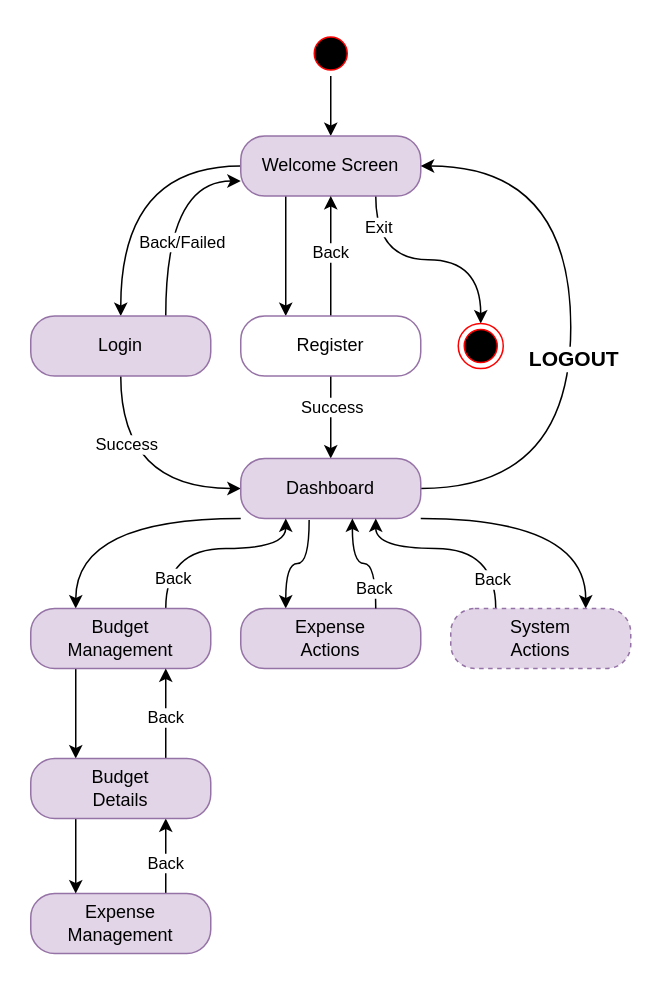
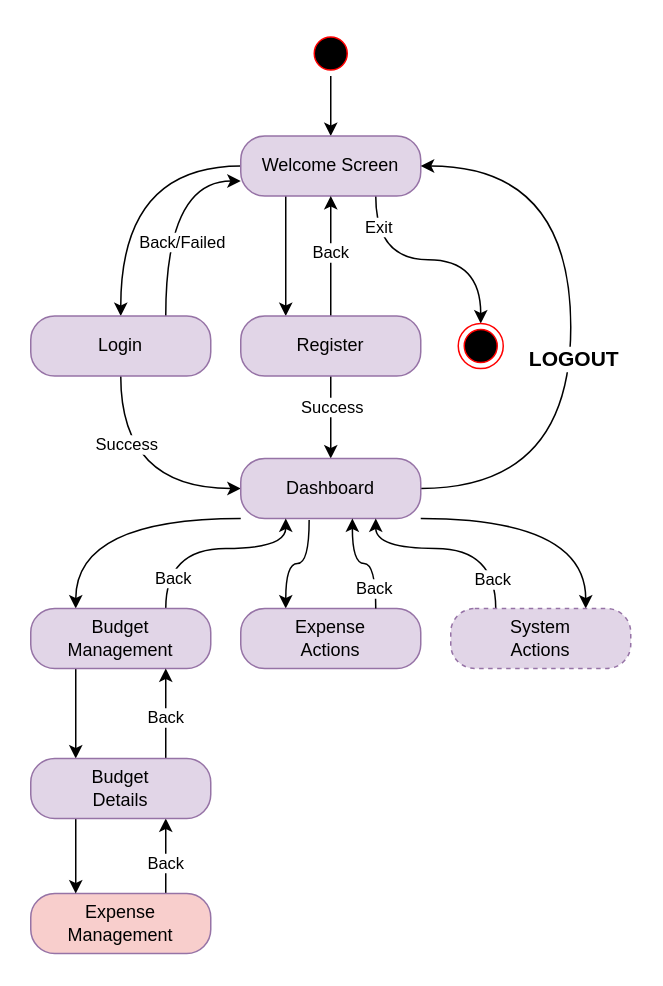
- <mxCell id="13" value="Register" style="rounded=1;whiteSpace=wrap;html=1;arcSize=40;fillColor=#ffffff;strokeColor=#9673a6;" vertex="1" parent="1"><mxGeometry x="160" y="210" width="120" height="40" as="geometry" /></mxCell>
+ <mxCell id="13" value="Register" style="rounded=1;whiteSpace=wrap;html=1;arcSize=40;fillColor=#e1d5e7;strokeColor=#9673a6;" vertex="1" parent="1"><mxGeometry x="160" y="210" width="120" height="40" as="geometry" /></mxCell>
- <mxCell id="38" value="&lt;div&gt;Expense&lt;/div&gt;&lt;div&gt;Management&lt;/div&gt;" style="rounded=1;whiteSpace=wrap;html=1;arcSize=40;fillColor=#e1d5e7;strokeColor=#9673a6;" vertex="1" parent="1"><mxGeometry x="20" y="595" width="120" height="40" as="geometry" /></mxCell>
+ <mxCell id="38" value="&lt;div&gt;Expense&lt;/div&gt;&lt;div&gt;Management&lt;/div&gt;" style="rounded=1;whiteSpace=wrap;html=1;arcSize=40;fillColor=#f8cecc;strokeColor=#9673a6;" vertex="1" parent="1"><mxGeometry x="20" y="595" width="120" height="40" as="geometry" /></mxCell>
